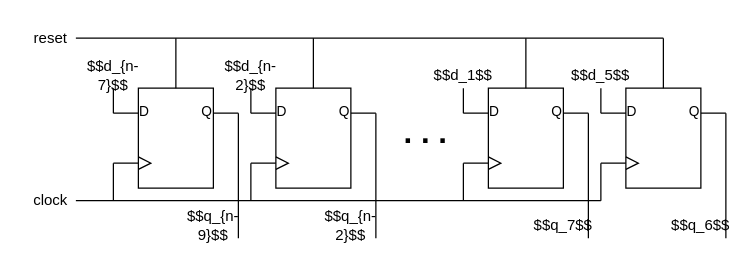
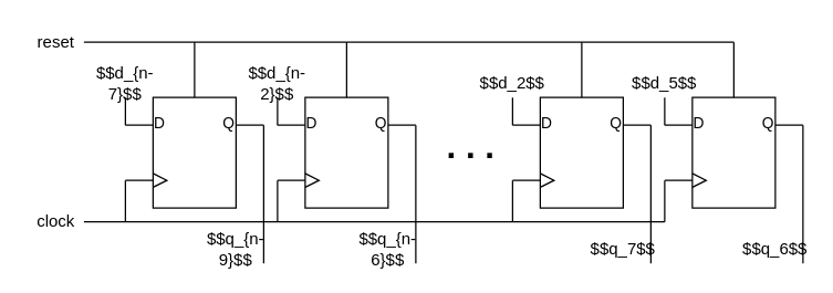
- <mxCell id="13" value="$$d_1$$" style="text;html=1;strokeColor=none;fillColor=none;align=center;verticalAlign=middle;whiteSpace=wrap;rounded=0;" vertex="1" parent="1"><mxGeometry x="350" y="50" width="40" height="20" as="geometry" /></mxCell>
+ <mxCell id="13" value="$$d_2$$" style="text;html=1;strokeColor=none;fillColor=none;align=center;verticalAlign=middle;whiteSpace=wrap;rounded=0;" vertex="1" parent="1"><mxGeometry x="350" y="50" width="40" height="20" as="geometry" /></mxCell>
- <mxCell id="21" value="$$q_{n-2}$$" style="text;html=1;strokeColor=none;fillColor=none;align=center;verticalAlign=middle;whiteSpace=wrap;rounded=0;" vertex="1" parent="1"><mxGeometry x="260" y="170" width="40" height="20" as="geometry" /></mxCell>
+ <mxCell id="21" value="$$q_{n-6}$$" style="text;html=1;strokeColor=none;fillColor=none;align=center;verticalAlign=middle;whiteSpace=wrap;rounded=0;" vertex="1" parent="1"><mxGeometry x="260" y="170" width="40" height="20" as="geometry" /></mxCell>
